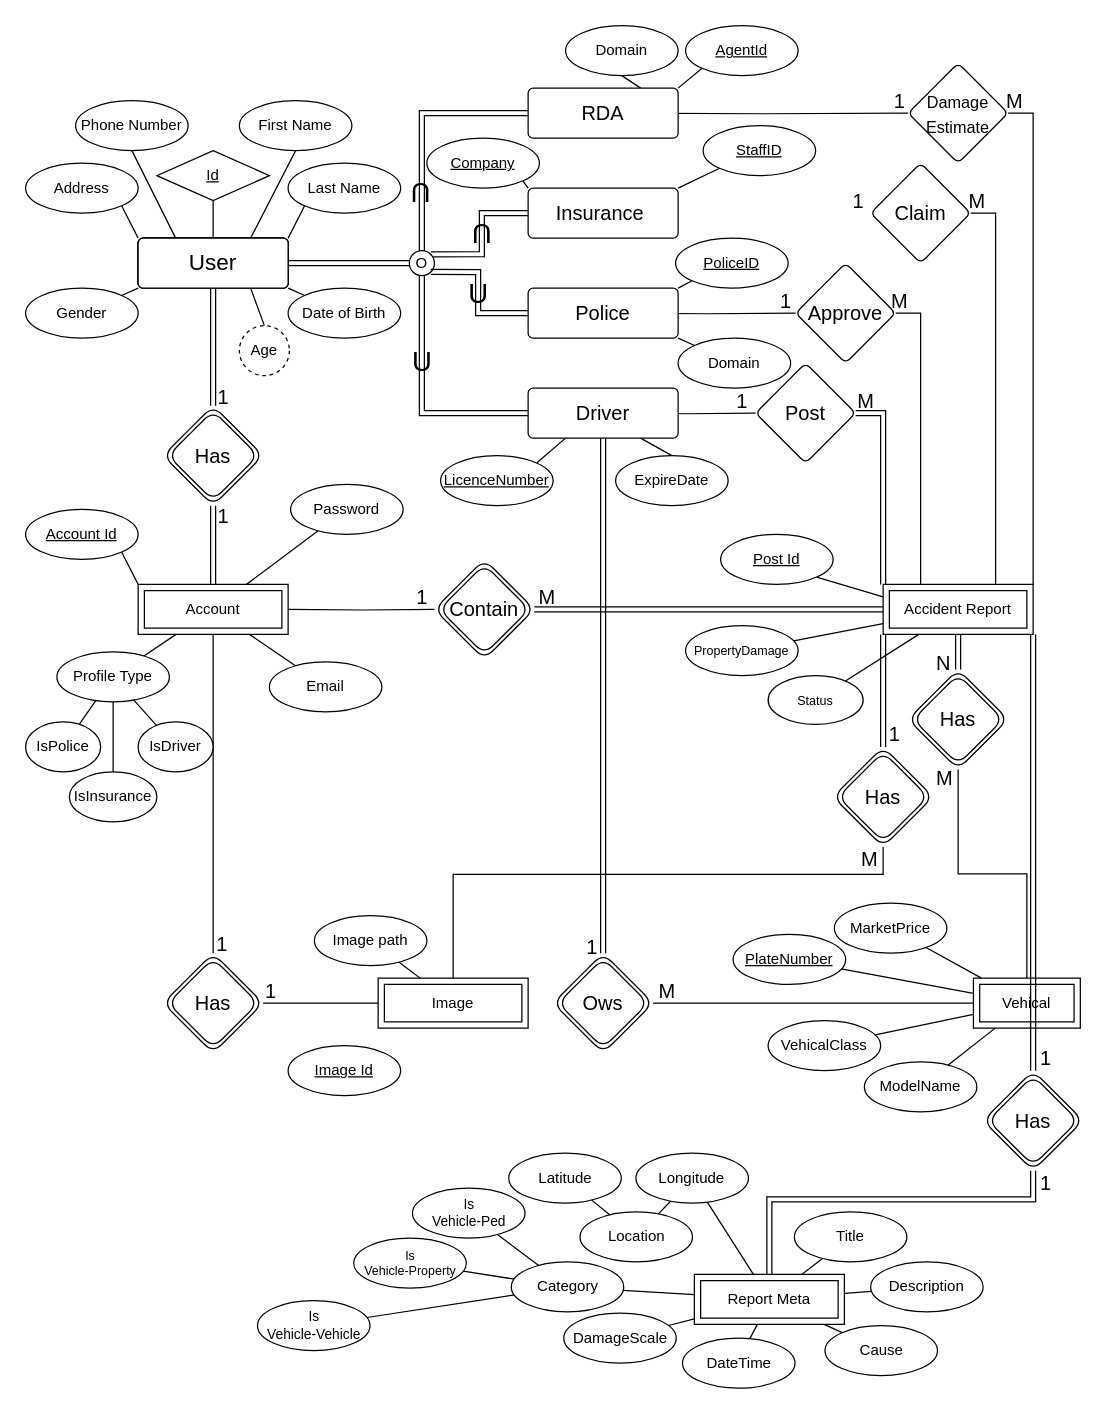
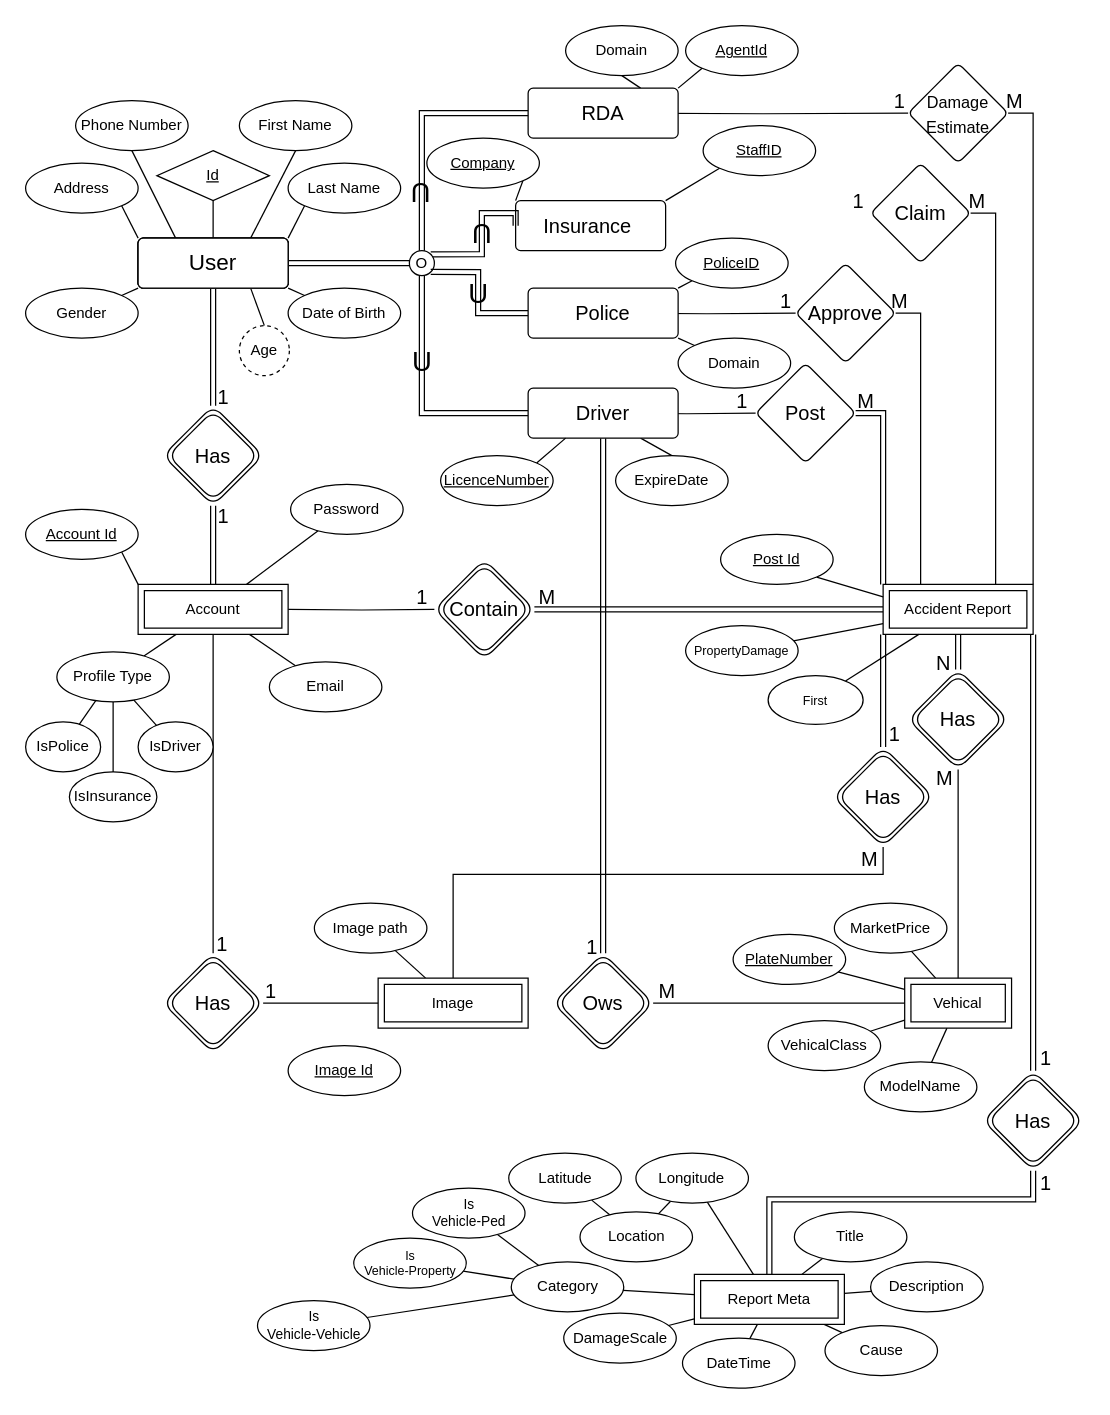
- <mxCell id="16" value="&lt;span style=&quot;font-family: arial, sans-serif; font-size: 16px;&quot;&gt;Insurance&lt;/span&gt;&lt;span style=&quot;font-family: arial, sans-serif; font-size: 16px;&quot;&gt;&amp;nbsp;&lt;/span&gt;" style="rounded=1;arcSize=10;whiteSpace=wrap;html=1;align=center;fontSize=16;" parent="1" vertex="1"><mxGeometry x="422" y="150" width="120" height="40" as="geometry" /></mxCell>
+ <mxCell id="16" value="&lt;span style=&quot;font-family: arial, sans-serif; font-size: 16px;&quot;&gt;Insurance&lt;/span&gt;&lt;span style=&quot;font-family: arial, sans-serif; font-size: 16px;&quot;&gt;&amp;nbsp;&lt;/span&gt;" style="rounded=1;arcSize=10;whiteSpace=wrap;html=1;align=center;fontSize=16;" parent="1" vertex="1"><mxGeometry x="412" y="160" width="120" height="40" as="geometry" /></mxCell>
- <mxCell id="165" value="Status" style="ellipse;whiteSpace=wrap;html=1;align=center;fontSize=10;" vertex="1" parent="1"><mxGeometry x="614" y="540" width="76" height="39" as="geometry" /></mxCell>
+ <mxCell id="165" value="First" style="ellipse;whiteSpace=wrap;html=1;align=center;fontSize=10;" vertex="1" parent="1"><mxGeometry x="614" y="540" width="76" height="39" as="geometry" /></mxCell>
- <mxCell id="84" value="Image path" style="ellipse;whiteSpace=wrap;html=1;align=center;" parent="1" vertex="1"><mxGeometry x="251" y="732" width="90" height="40" as="geometry" /></mxCell>
+ <mxCell id="84" value="Image path" style="ellipse;whiteSpace=wrap;html=1;align=center;" parent="1" vertex="1"><mxGeometry x="251" y="722" width="90" height="40" as="geometry" /></mxCell>
- <mxCell id="114" value="Vehical" style="shape=ext;margin=3;double=1;whiteSpace=wrap;html=1;align=center;strokeWidth=1;" parent="1" vertex="1"><mxGeometry x="778.25" y="782" width="85.5" height="40" as="geometry" /></mxCell>
+ <mxCell id="114" value="Vehical" style="shape=ext;margin=3;double=1;whiteSpace=wrap;html=1;align=center;strokeWidth=1;" parent="1" vertex="1"><mxGeometry x="723.25" y="782" width="85.5" height="40" as="geometry" /></mxCell>
